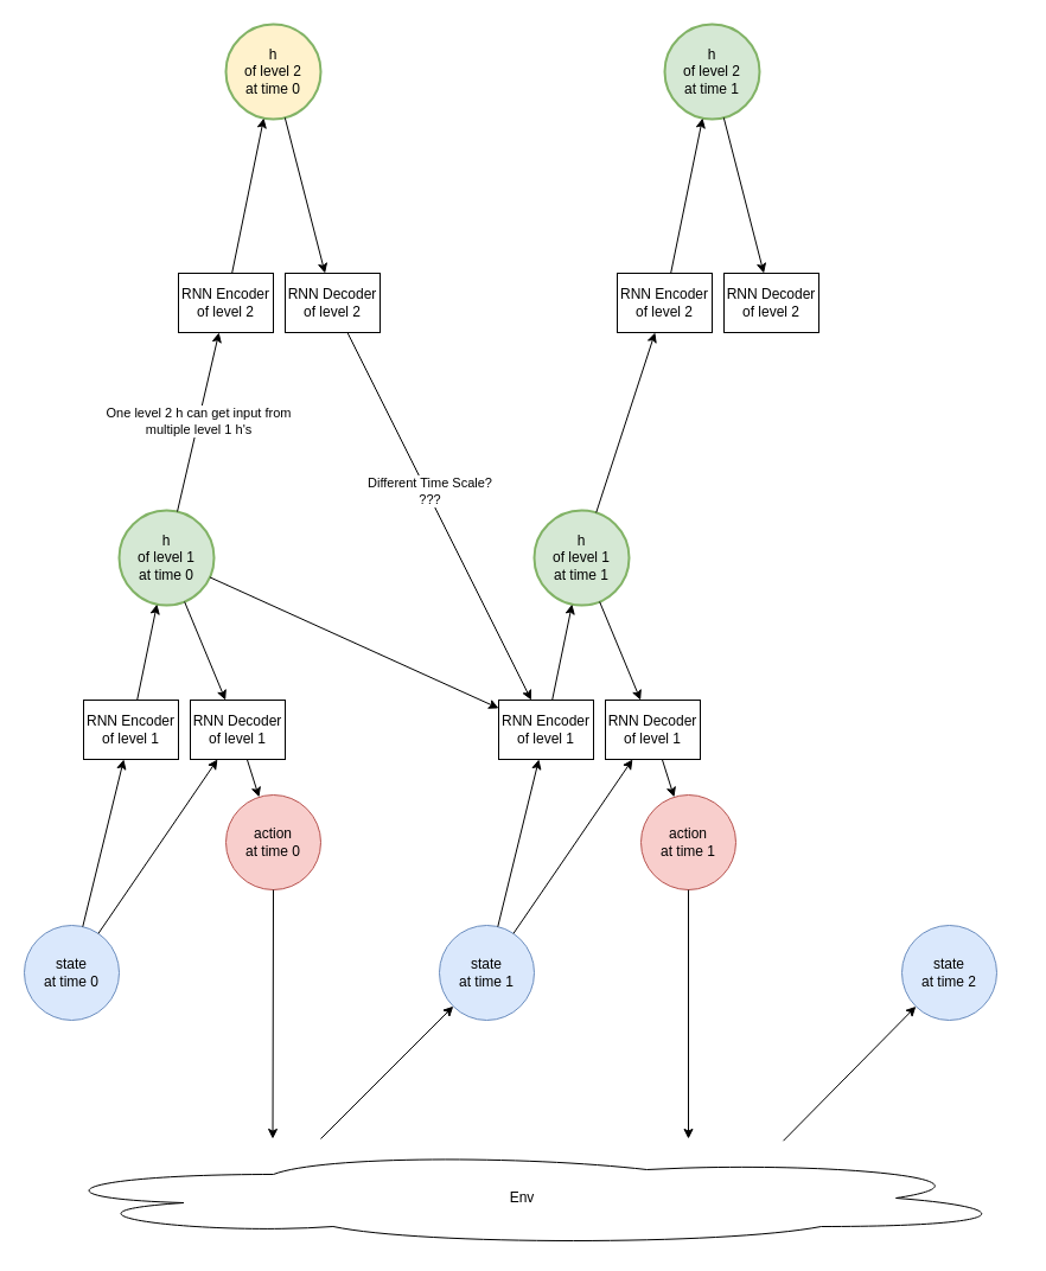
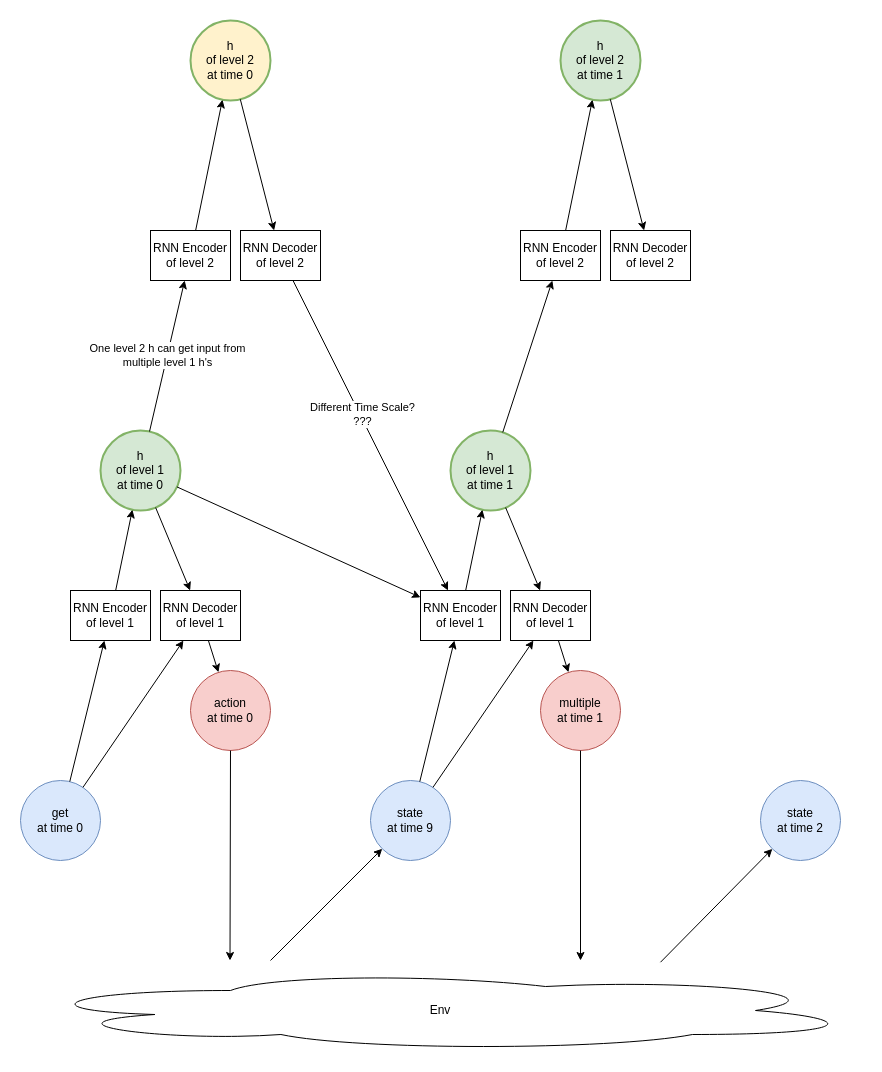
- <mxCell id="23" value="action&lt;br&gt;at time 1" style="ellipse;whiteSpace=wrap;html=1;aspect=fixed;fillColor=#f8cecc;strokeColor=#b85450;" parent="1" vertex="1"><mxGeometry x="540" y="670" width="80" height="80" as="geometry" /></mxCell>
+ <mxCell id="23" value="multiple&lt;br&gt;at time 1" style="ellipse;whiteSpace=wrap;html=1;aspect=fixed;fillColor=#f8cecc;strokeColor=#b85450;" parent="1" vertex="1"><mxGeometry x="540" y="670" width="80" height="80" as="geometry" /></mxCell>
- <mxCell id="4" value="state&lt;br&gt;at time 0" style="ellipse;whiteSpace=wrap;html=1;aspect=fixed;fillColor=#dae8fc;strokeColor=#6c8ebf;" parent="1" vertex="1"><mxGeometry x="20" y="780" width="80" height="80" as="geometry" /></mxCell>
+ <mxCell id="4" value="get&lt;br&gt;at time 0" style="ellipse;whiteSpace=wrap;html=1;aspect=fixed;fillColor=#dae8fc;strokeColor=#6c8ebf;" parent="1" vertex="1"><mxGeometry x="20" y="780" width="80" height="80" as="geometry" /></mxCell>
- <mxCell id="14" value="state&lt;br&gt;at time 1" style="ellipse;whiteSpace=wrap;html=1;aspect=fixed;fillColor=#dae8fc;strokeColor=#6c8ebf;" parent="1" vertex="1"><mxGeometry x="370" y="780" width="80" height="80" as="geometry" /></mxCell>
+ <mxCell id="14" value="state&lt;br&gt;at time 9" style="ellipse;whiteSpace=wrap;html=1;aspect=fixed;fillColor=#dae8fc;strokeColor=#6c8ebf;" parent="1" vertex="1"><mxGeometry x="370" y="780" width="80" height="80" as="geometry" /></mxCell>
